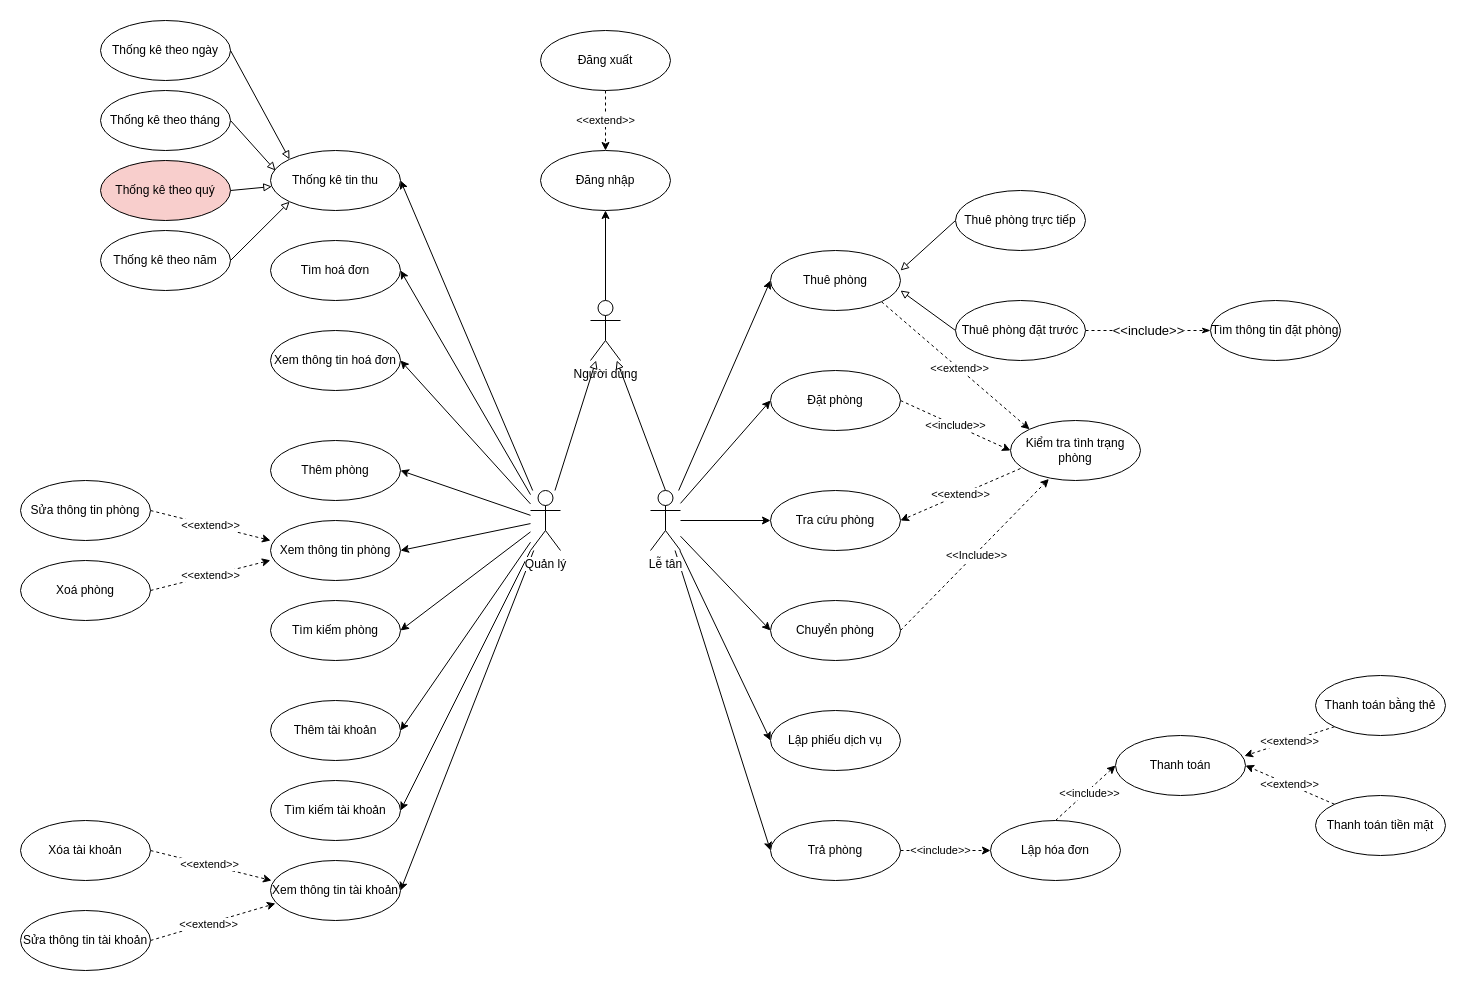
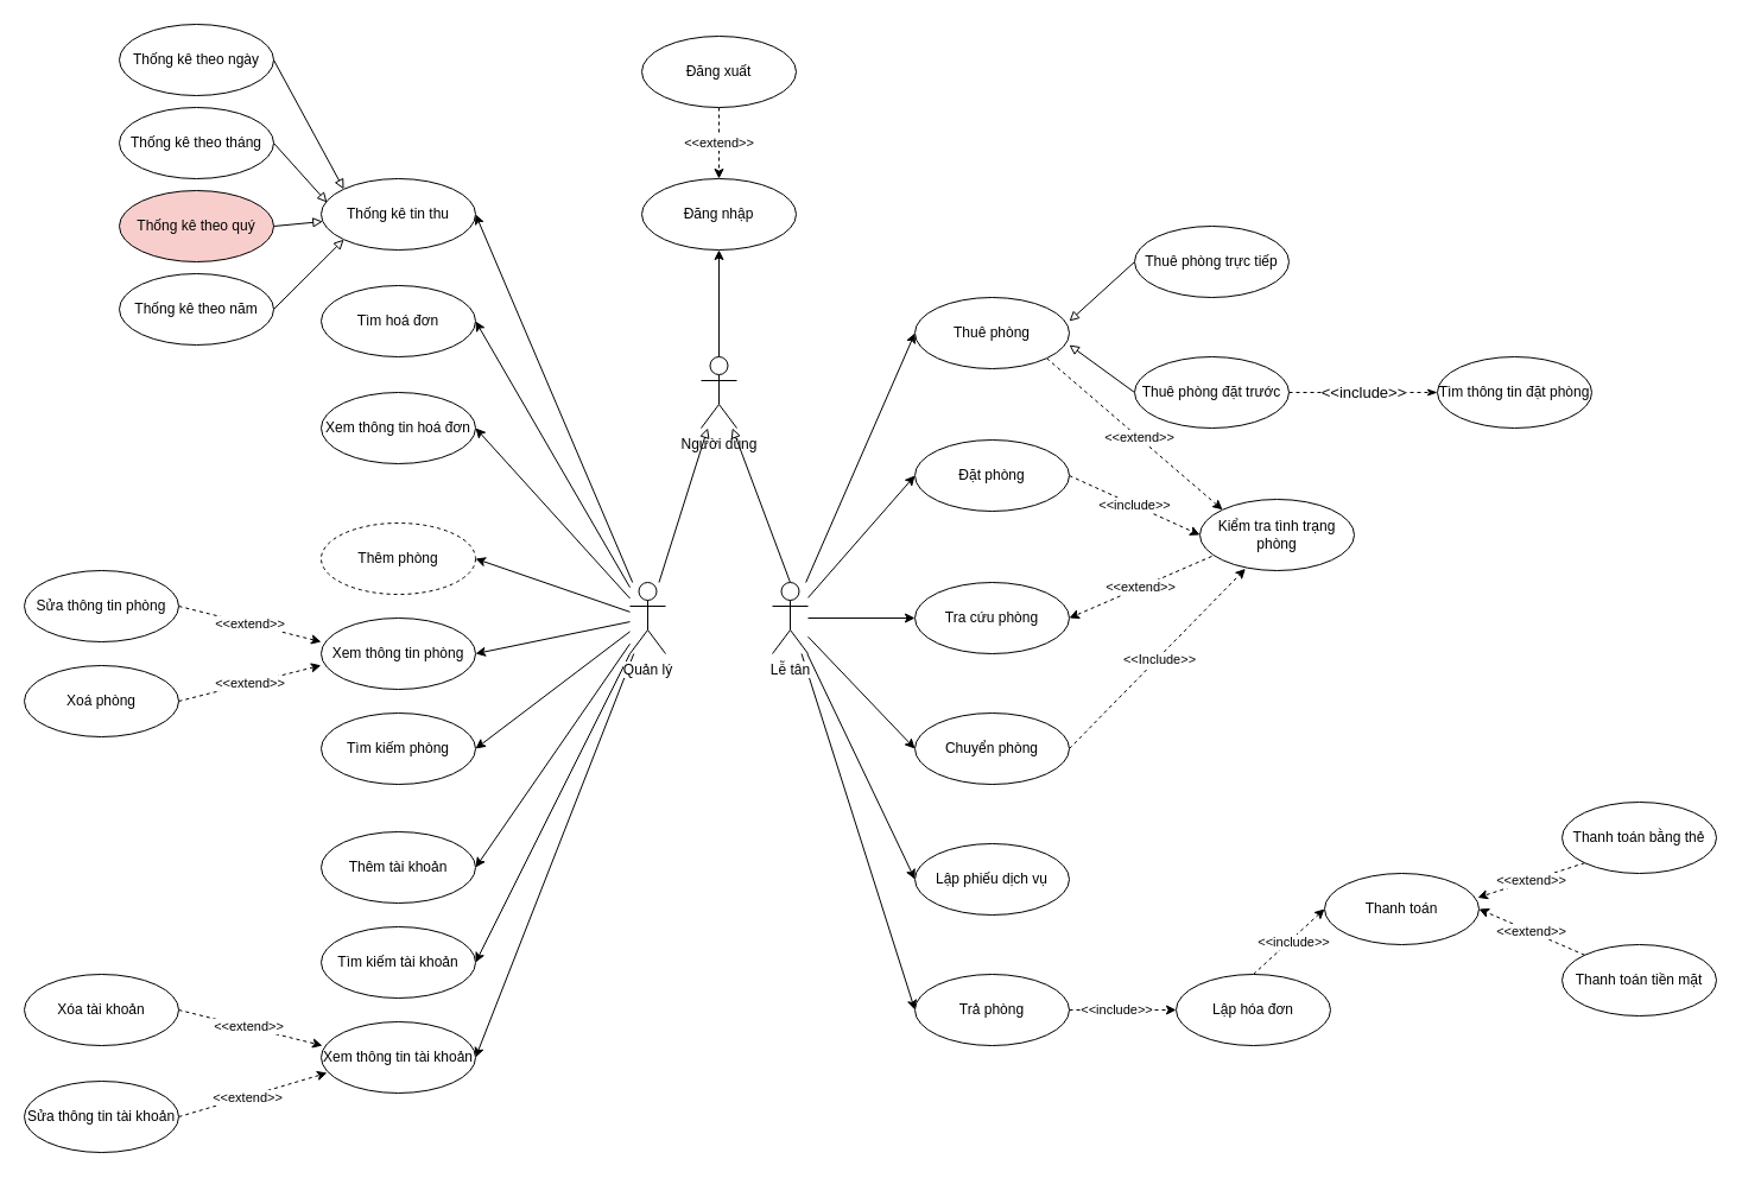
- <mxCell id="53" value="Thêm phòng" style="ellipse;whiteSpace=wrap;html=1;" parent="1" vertex="1"><mxGeometry x="270" y="440" width="130" height="60" as="geometry" /></mxCell>
+ <mxCell id="53" value="Thêm phòng" style="ellipse;whiteSpace=wrap;html=1;dashed=1;" parent="1" vertex="1"><mxGeometry x="270" y="440" width="130" height="60" as="geometry" /></mxCell>
